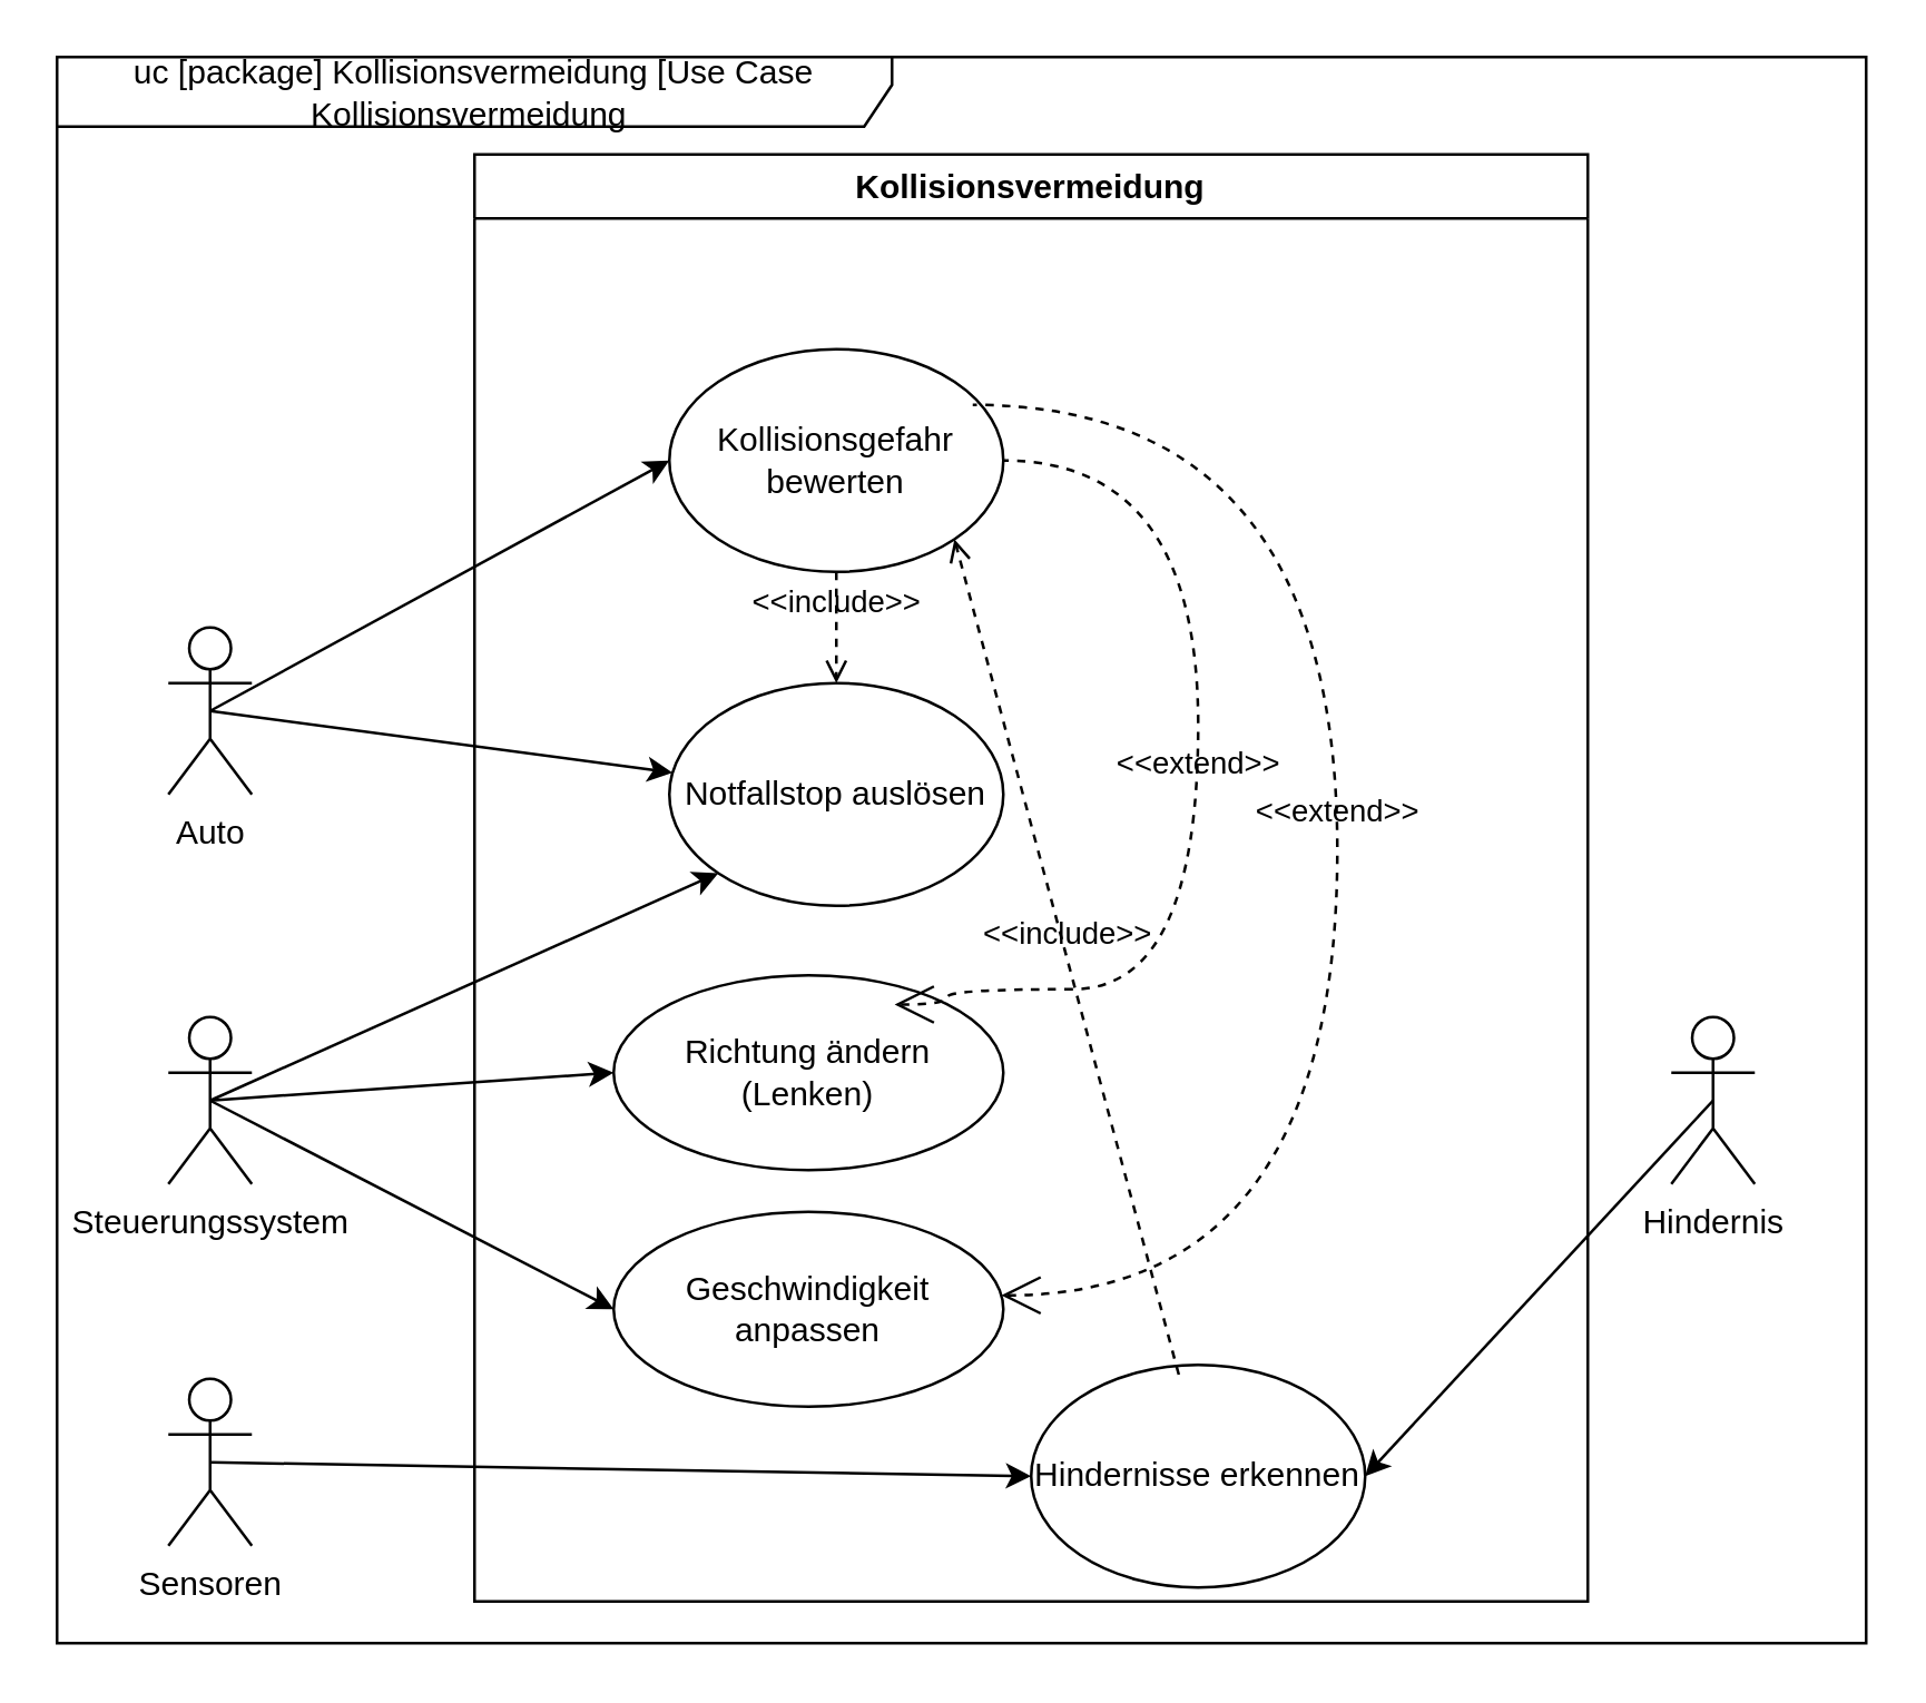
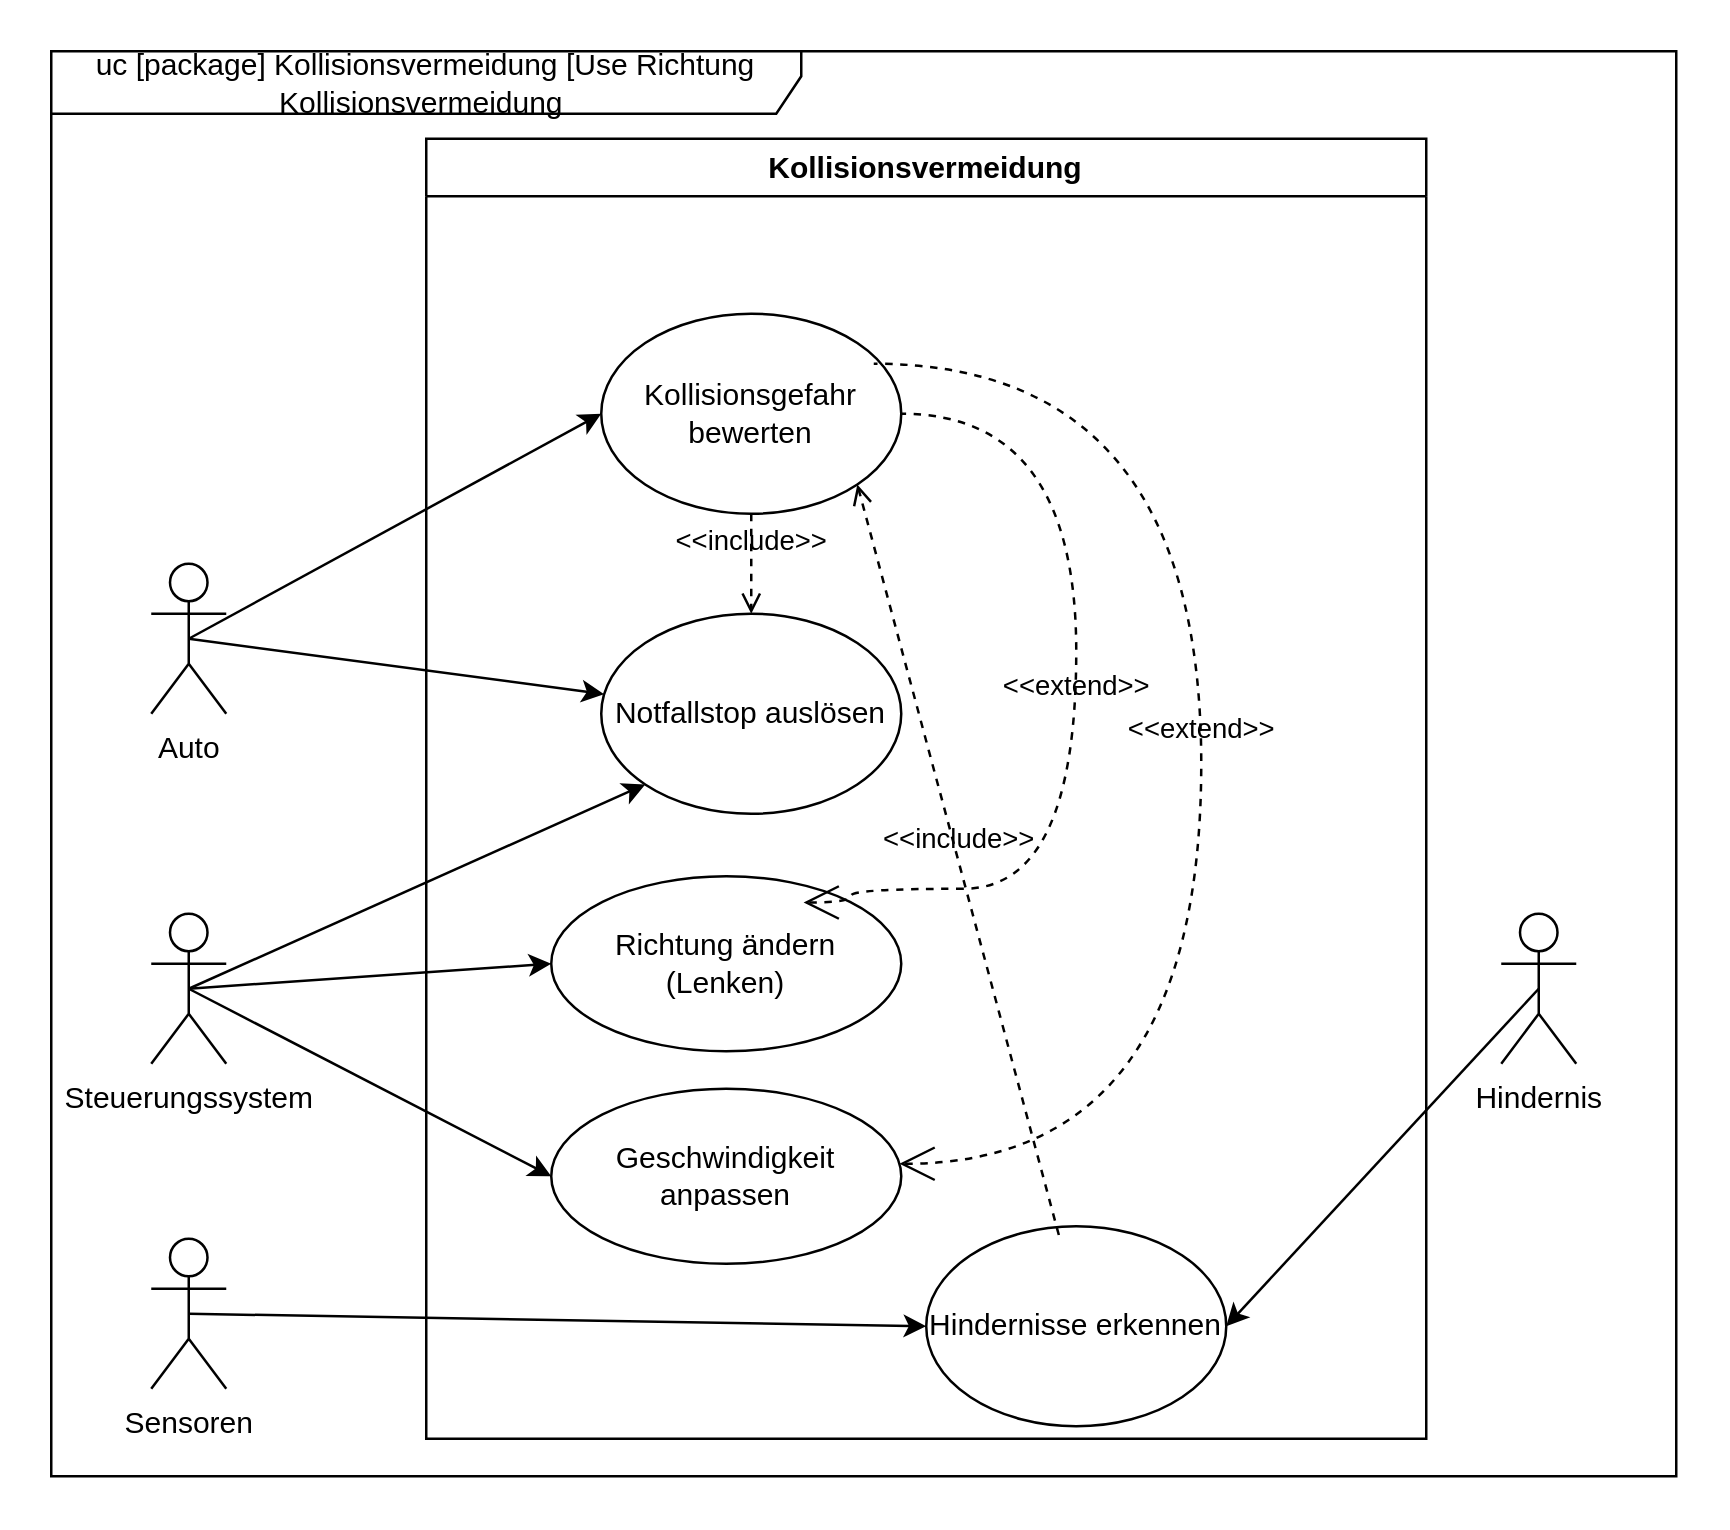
- <mxCell id="22" value="uc [package] Kollisionsvermeidung [Use Case Kollisionsvermeidung&amp;nbsp;" style="shape=umlFrame;whiteSpace=wrap;html=1;pointerEvents=0;width=300;height=25;" parent="1" vertex="1"><mxGeometry x="20" y="20" width="650" height="570" as="geometry" /></mxCell>
+ <mxCell id="22" value="uc [package] Kollisionsvermeidung [Use Richtung Kollisionsvermeidung&amp;nbsp;" style="shape=umlFrame;whiteSpace=wrap;html=1;pointerEvents=0;width=300;height=25;" parent="1" vertex="1"><mxGeometry x="20" y="20" width="650" height="570" as="geometry" /></mxCell>
